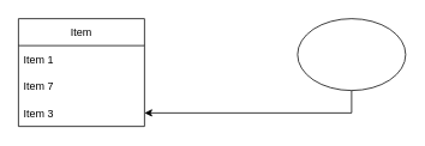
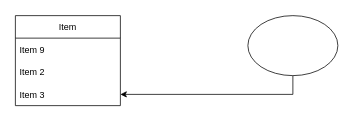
- <mxCell id="5" value="Item 1" style="text;strokeColor=none;fillColor=none;align=left;verticalAlign=middle;spacingLeft=4;spacingRight=4;overflow=hidden;points=[[0,0.5],[1,0.5]];portConstraint=eastwest;rotatable=0;" vertex="1" parent="4"><mxGeometry y="30" width="140" height="30" as="geometry" /></mxCell>
+ <mxCell id="5" value="Item 9" style="text;strokeColor=none;fillColor=none;align=left;verticalAlign=middle;spacingLeft=4;spacingRight=4;overflow=hidden;points=[[0,0.5],[1,0.5]];portConstraint=eastwest;rotatable=0;" vertex="1" parent="4"><mxGeometry y="30" width="140" height="30" as="geometry" /></mxCell>
- <mxCell id="6" value="Item 7" style="text;strokeColor=none;fillColor=none;align=left;verticalAlign=middle;spacingLeft=4;spacingRight=4;overflow=hidden;points=[[0,0.5],[1,0.5]];portConstraint=eastwest;rotatable=0;" vertex="1" parent="4"><mxGeometry y="60" width="140" height="30" as="geometry" /></mxCell>
+ <mxCell id="6" value="Item 2" style="text;strokeColor=none;fillColor=none;align=left;verticalAlign=middle;spacingLeft=4;spacingRight=4;overflow=hidden;points=[[0,0.5],[1,0.5]];portConstraint=eastwest;rotatable=0;" vertex="1" parent="4"><mxGeometry y="60" width="140" height="30" as="geometry" /></mxCell>
